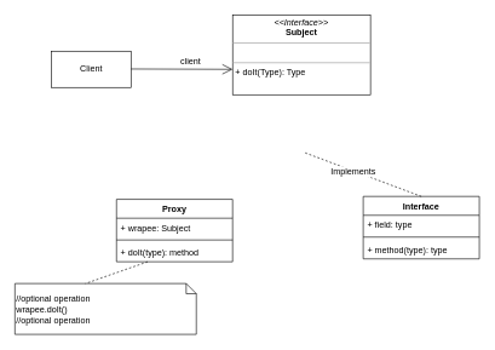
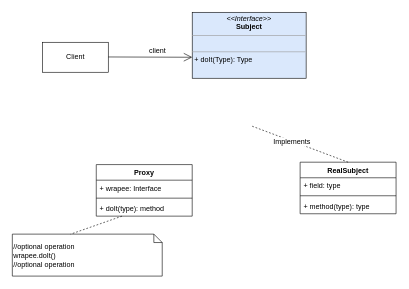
- <mxCell id="2" value="&lt;p style=&quot;margin: 0px ; margin-top: 4px ; text-align: center&quot;&gt;&lt;i&gt;&amp;lt;&amp;lt;Interface&amp;gt;&amp;gt;&lt;/i&gt;&lt;br&gt;&lt;b&gt;Subject&lt;/b&gt;&lt;/p&gt;&lt;hr size=&quot;1&quot;&gt;&lt;p style=&quot;margin: 0px ; margin-left: 4px&quot;&gt;&lt;br&gt;&lt;/p&gt;&lt;hr size=&quot;1&quot;&gt;&lt;p style=&quot;margin: 0px ; margin-left: 4px&quot;&gt;+ doIt(Type): Type&lt;br&gt;&lt;/p&gt;" style="verticalAlign=top;align=left;overflow=fill;fontSize=12;fontFamily=Helvetica;html=1;" vertex="1" parent="1"><mxGeometry x="320" y="20" width="190" height="110" as="geometry" /></mxCell>
+ <mxCell id="2" value="&lt;p style=&quot;margin: 0px ; margin-top: 4px ; text-align: center&quot;&gt;&lt;i&gt;&amp;lt;&amp;lt;Interface&amp;gt;&amp;gt;&lt;/i&gt;&lt;br&gt;&lt;b&gt;Subject&lt;/b&gt;&lt;/p&gt;&lt;hr size=&quot;1&quot;&gt;&lt;p style=&quot;margin: 0px ; margin-left: 4px&quot;&gt;&lt;br&gt;&lt;/p&gt;&lt;hr size=&quot;1&quot;&gt;&lt;p style=&quot;margin: 0px ; margin-left: 4px&quot;&gt;+ doIt(Type): Type&lt;br&gt;&lt;/p&gt;" style="verticalAlign=top;align=left;overflow=fill;fontSize=12;fontFamily=Helvetica;html=1;fillColor=#dae8fc;" vertex="1" parent="1"><mxGeometry x="320" y="20" width="190" height="110" as="geometry" /></mxCell>
- <mxCell id="8" value="Interface" style="swimlane;fontStyle=1;align=center;verticalAlign=top;childLayout=stackLayout;horizontal=1;startSize=26;horizontalStack=0;resizeParent=1;resizeParentMax=0;resizeLast=0;collapsible=1;marginBottom=0;" vertex="1" parent="1"><mxGeometry x="500" y="270" width="160" height="86" as="geometry" /></mxCell>
+ <mxCell id="8" value="RealSubject" style="swimlane;fontStyle=1;align=center;verticalAlign=top;childLayout=stackLayout;horizontal=1;startSize=26;horizontalStack=0;resizeParent=1;resizeParentMax=0;resizeLast=0;collapsible=1;marginBottom=0;" vertex="1" parent="1"><mxGeometry x="500" y="270" width="160" height="86" as="geometry" /></mxCell>
- <mxCell id="5" value="+ wrapee: Subject" style="text;strokeColor=none;fillColor=none;align=left;verticalAlign=top;spacingLeft=4;spacingRight=4;overflow=hidden;rotatable=0;points=[[0,0.5],[1,0.5]];portConstraint=eastwest;" vertex="1" parent="4"><mxGeometry y="26" width="160" height="26" as="geometry" /></mxCell>
+ <mxCell id="5" value="+ wrapee: Interface" style="text;strokeColor=none;fillColor=none;align=left;verticalAlign=top;spacingLeft=4;spacingRight=4;overflow=hidden;rotatable=0;points=[[0,0.5],[1,0.5]];portConstraint=eastwest;" vertex="1" parent="4"><mxGeometry y="26" width="160" height="26" as="geometry" /></mxCell>
